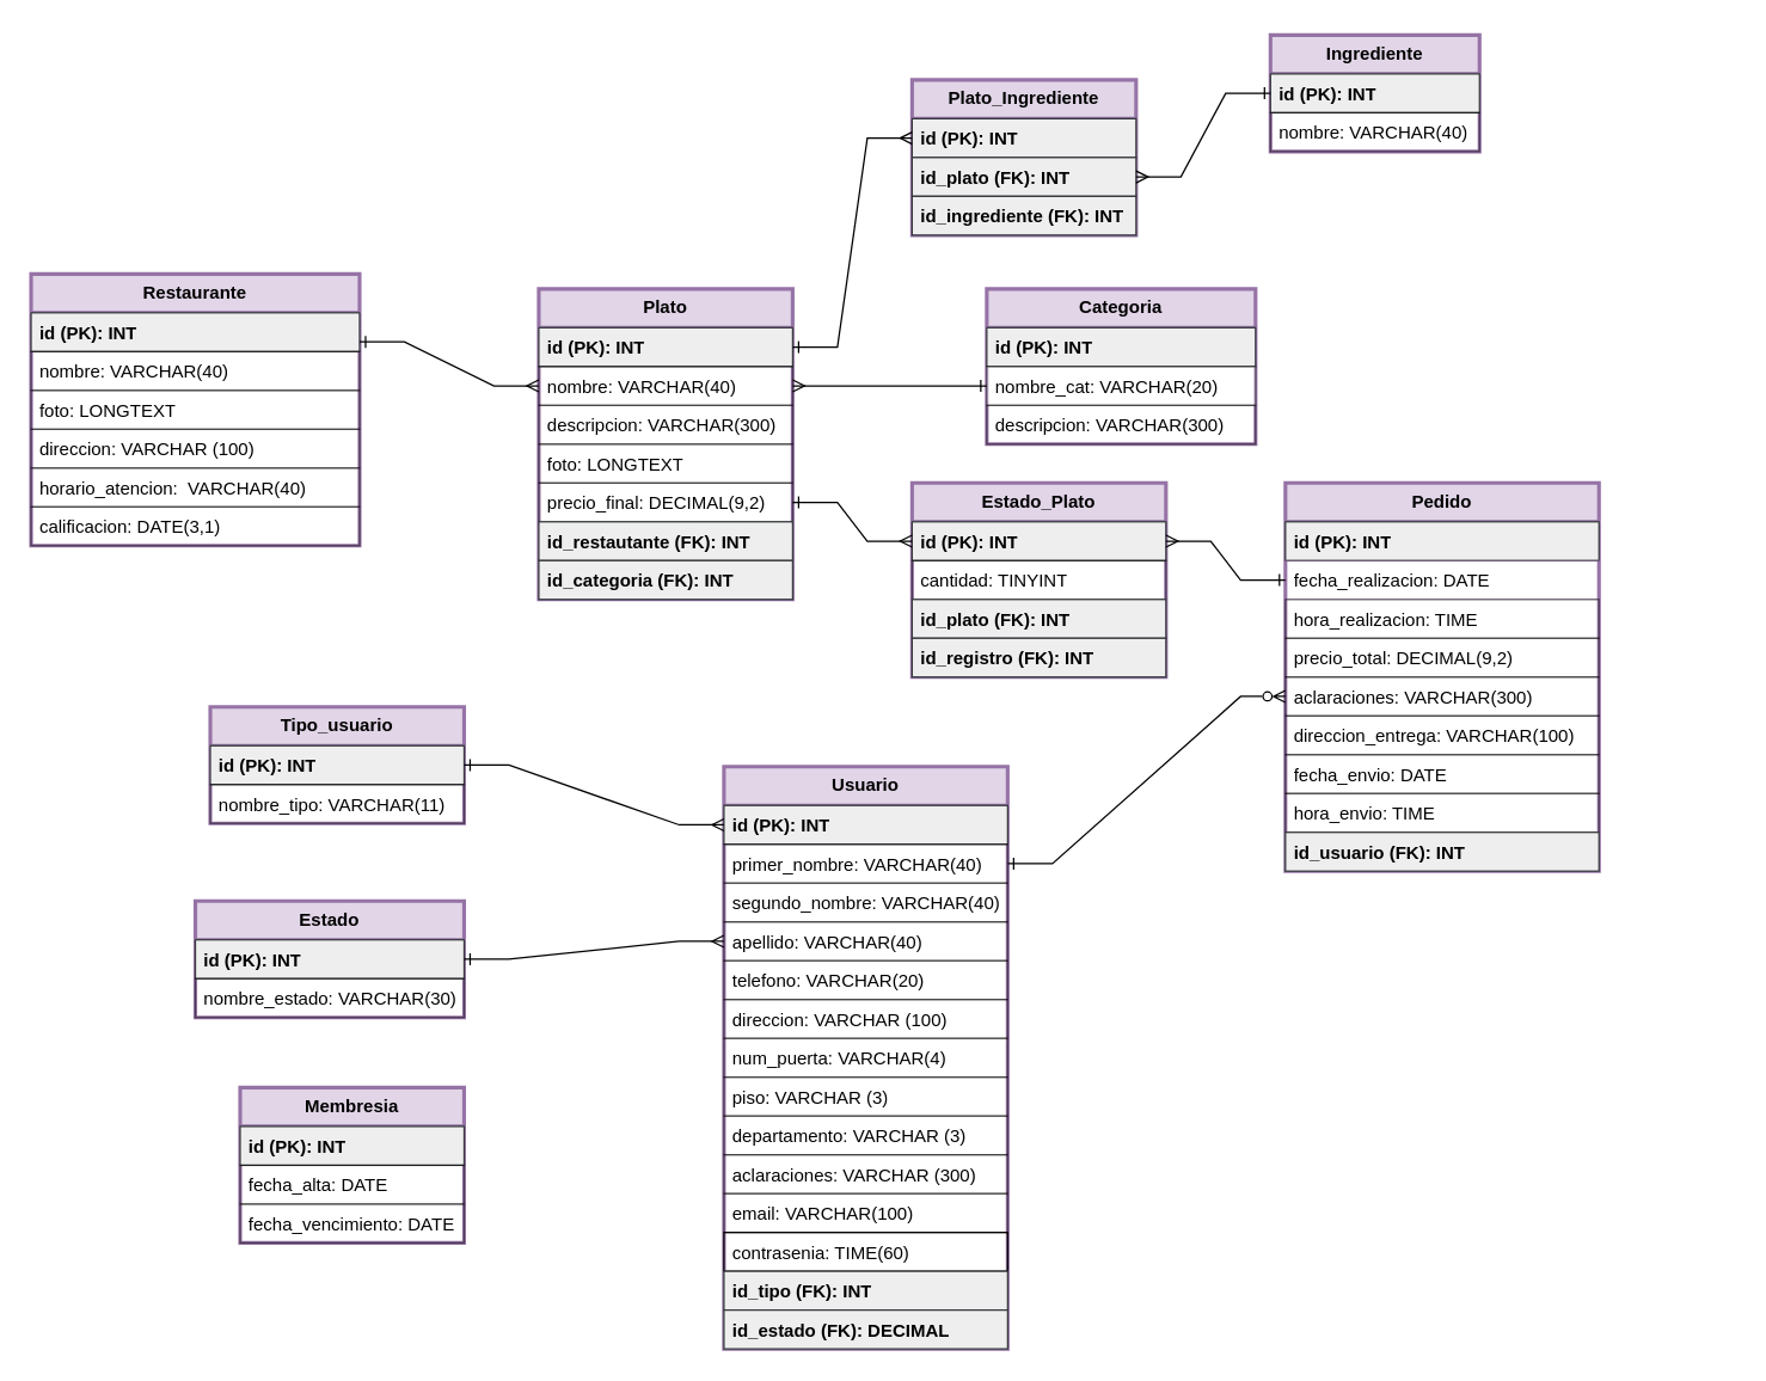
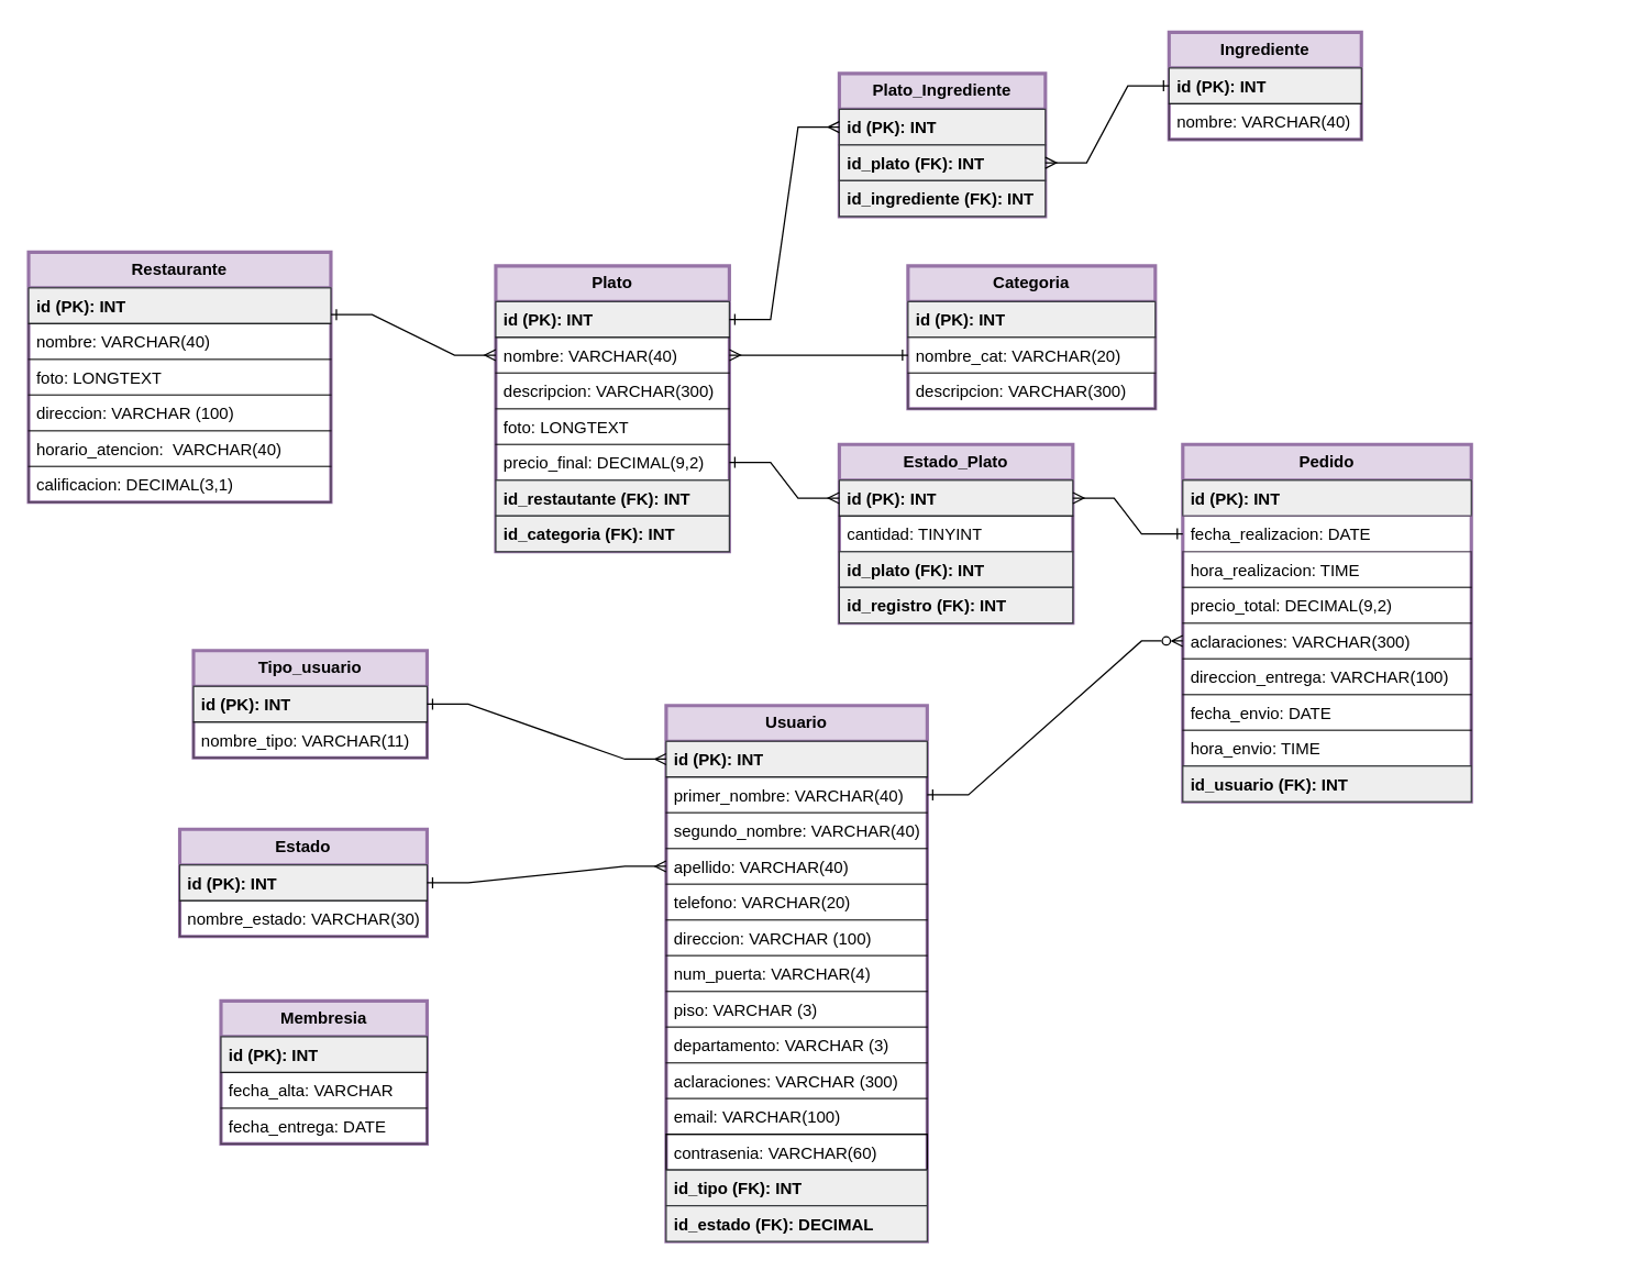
- <mxCell id="8" value="calificacion: DATE(3,1)" style="text;strokeColor=default;fillColor=none;align=left;verticalAlign=top;spacingLeft=4;spacingRight=4;overflow=hidden;rotatable=0;points=[[0,0.5],[1,0.5]];portConstraint=eastwest;whiteSpace=wrap;html=1;opacity=50;" parent="2" vertex="1"><mxGeometry y="156" width="220" height="26" as="geometry" /></mxCell>
+ <mxCell id="8" value="calificacion: DECIMAL(3,1)" style="text;strokeColor=default;fillColor=none;align=left;verticalAlign=top;spacingLeft=4;spacingRight=4;overflow=hidden;rotatable=0;points=[[0,0.5],[1,0.5]];portConstraint=eastwest;whiteSpace=wrap;html=1;opacity=50;" parent="2" vertex="1"><mxGeometry y="156" width="220" height="26" as="geometry" /></mxCell>
- <mxCell id="74" value="fecha_alta: DATE" style="text;strokeColor=default;fillColor=none;align=left;verticalAlign=top;spacingLeft=4;spacingRight=4;overflow=hidden;rotatable=0;points=[[0,0.5],[1,0.5]];portConstraint=eastwest;whiteSpace=wrap;html=1;opacity=50;" parent="72" vertex="1"><mxGeometry y="52" width="150" height="26" as="geometry" /></mxCell>
+ <mxCell id="74" value="fecha_alta: VARCHAR" style="text;strokeColor=default;fillColor=none;align=left;verticalAlign=top;spacingLeft=4;spacingRight=4;overflow=hidden;rotatable=0;points=[[0,0.5],[1,0.5]];portConstraint=eastwest;whiteSpace=wrap;html=1;opacity=50;" parent="72" vertex="1"><mxGeometry y="52" width="150" height="26" as="geometry" /></mxCell>
- <mxCell id="75" value="fecha_vencimiento: DATE" style="text;strokeColor=default;fillColor=none;align=left;verticalAlign=top;spacingLeft=4;spacingRight=4;overflow=hidden;rotatable=0;points=[[0,0.5],[1,0.5]];portConstraint=eastwest;whiteSpace=wrap;html=1;opacity=50;" parent="72" vertex="1"><mxGeometry y="78" width="150" height="26" as="geometry" /></mxCell>
+ <mxCell id="75" value="fecha_entrega: DATE" style="text;strokeColor=default;fillColor=none;align=left;verticalAlign=top;spacingLeft=4;spacingRight=4;overflow=hidden;rotatable=0;points=[[0,0.5],[1,0.5]];portConstraint=eastwest;whiteSpace=wrap;html=1;opacity=50;" parent="72" vertex="1"><mxGeometry y="78" width="150" height="26" as="geometry" /></mxCell>
- <mxCell id="61" value="contrasenia: TIME(60)" style="text;strokeColor=default;fillColor=none;align=left;verticalAlign=top;spacingLeft=4;spacingRight=4;overflow=hidden;rotatable=0;points=[[0,0.5],[1,0.5]];portConstraint=eastwest;whiteSpace=wrap;html=1;" parent="49" vertex="1"><mxGeometry y="312" width="190" height="26" as="geometry" /></mxCell>
+ <mxCell id="61" value="contrasenia: VARCHAR(60)" style="text;strokeColor=default;fillColor=none;align=left;verticalAlign=top;spacingLeft=4;spacingRight=4;overflow=hidden;rotatable=0;points=[[0,0.5],[1,0.5]];portConstraint=eastwest;whiteSpace=wrap;html=1;" parent="49" vertex="1"><mxGeometry y="312" width="190" height="26" as="geometry" /></mxCell>
